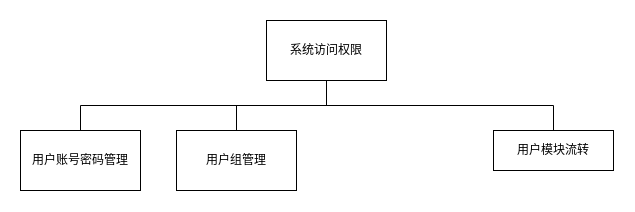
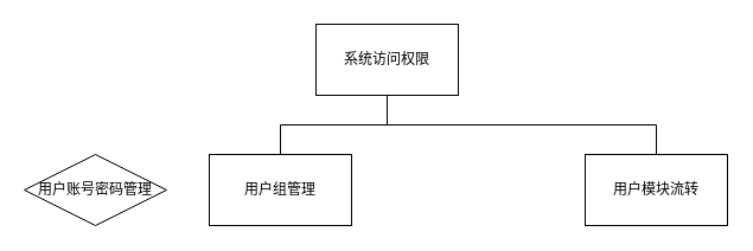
- <mxCell id="2" style="edgeStyle=orthogonalEdgeStyle;rounded=0;orthogonalLoop=1;jettySize=auto;html=1;exitX=0.5;exitY=1;exitDx=0;exitDy=0;entryX=0.5;entryY=0;entryDx=0;entryDy=0;endArrow=none;endFill=0;" edge="1" parent="1" source="5" target="6"><mxGeometry relative="1" as="geometry" /></mxCell>
- <mxCell id="8" value="用户模块流转" style="rounded=0;whiteSpace=wrap;html=1;" vertex="1" parent="1"><mxGeometry x="493" y="130" width="120" height="40" as="geometry" /></mxCell>
+ <mxCell id="8" value="用户模块流转" style="rounded=0;whiteSpace=wrap;html=1;" vertex="1" parent="1"><mxGeometry x="493" y="130" width="120" height="60" as="geometry" /></mxCell>
- <mxCell id="6" value="用户账号密码管理" style="rounded=0;whiteSpace=wrap;html=1;" vertex="1" parent="1"><mxGeometry x="20" y="130" width="120" height="60" as="geometry" /></mxCell>
+ <mxCell id="6" value="用户账号密码管理" style="rhombus;whiteSpace=wrap;html=1;" vertex="1" parent="1"><mxGeometry x="20" y="130" width="120" height="60" as="geometry" /></mxCell>
